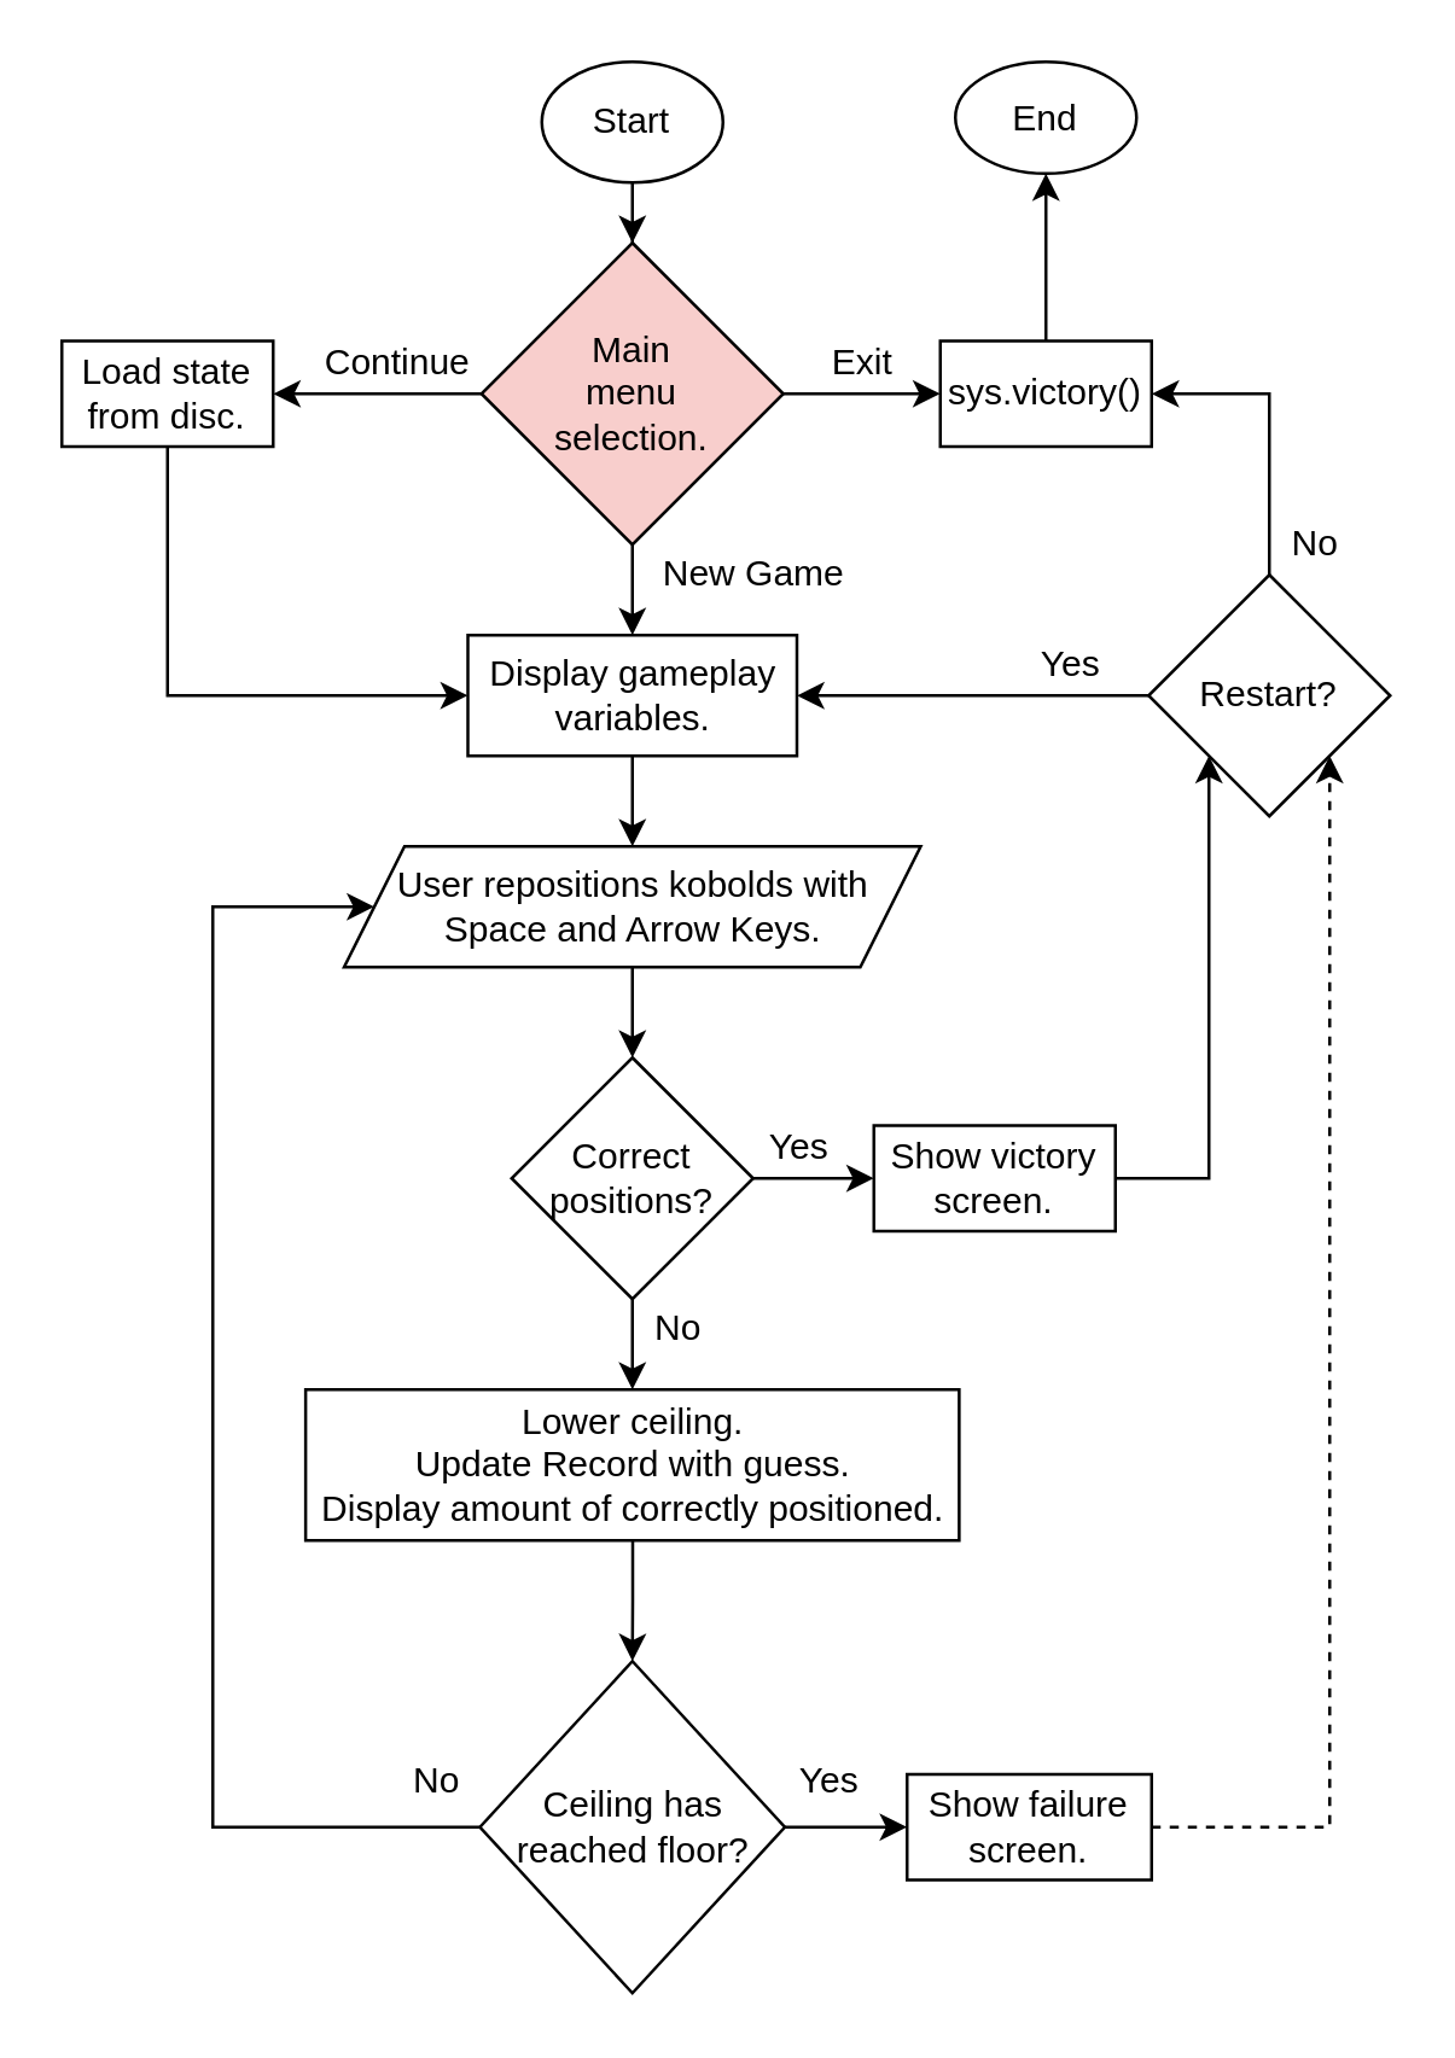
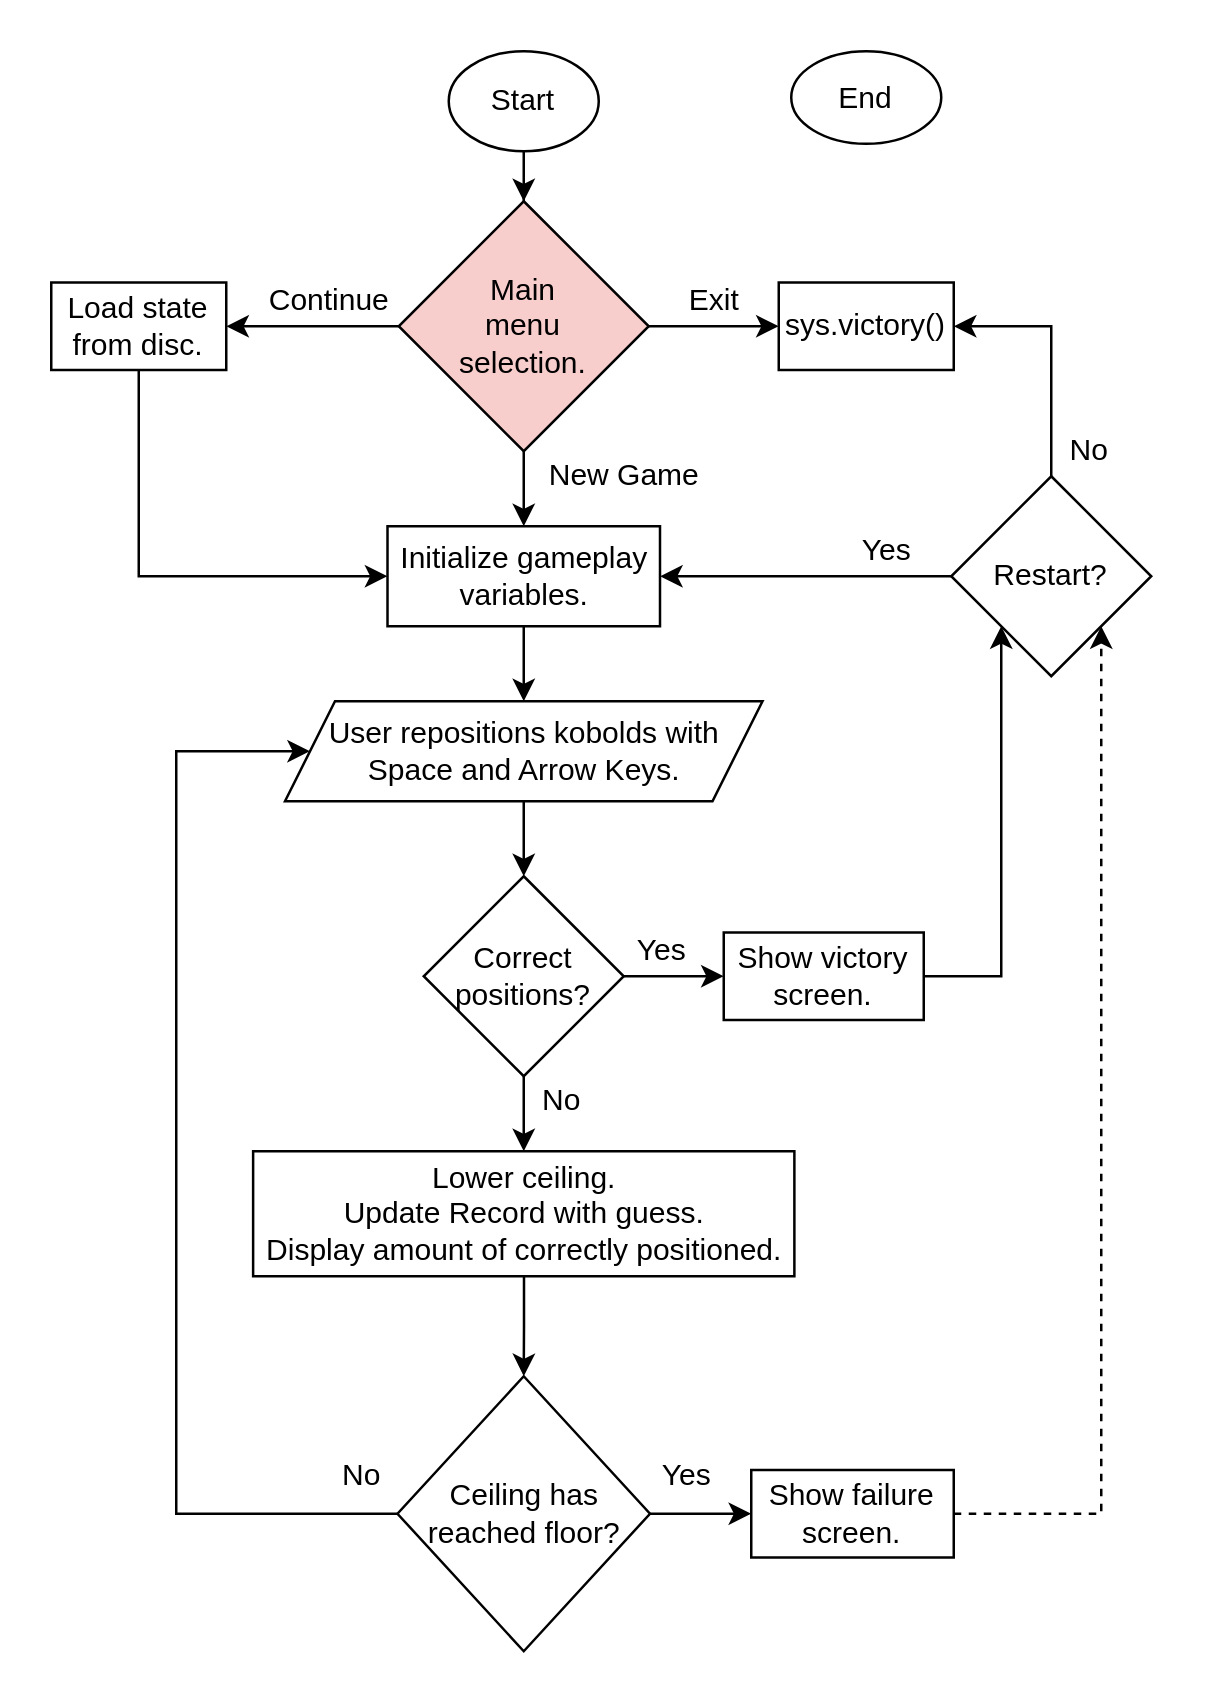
- <mxCell id="5" style="edgeStyle=orthogonalEdgeStyle;rounded=0;orthogonalLoop=1;jettySize=auto;html=1;entryX=0.5;entryY=1;entryDx=0;entryDy=0;" edge="1" parent="1" source="6" target="41"><mxGeometry relative="1" as="geometry" /></mxCell>
- <mxCell id="8" value="Display gameplay variables." style="rounded=0;whiteSpace=wrap;html=1;" vertex="1" parent="1"><mxGeometry x="154.5" y="210" width="109" height="40" as="geometry" /></mxCell>
+ <mxCell id="8" value="Initialize gameplay variables." style="rounded=0;whiteSpace=wrap;html=1;" vertex="1" parent="1"><mxGeometry x="154.5" y="210" width="109" height="40" as="geometry" /></mxCell>
